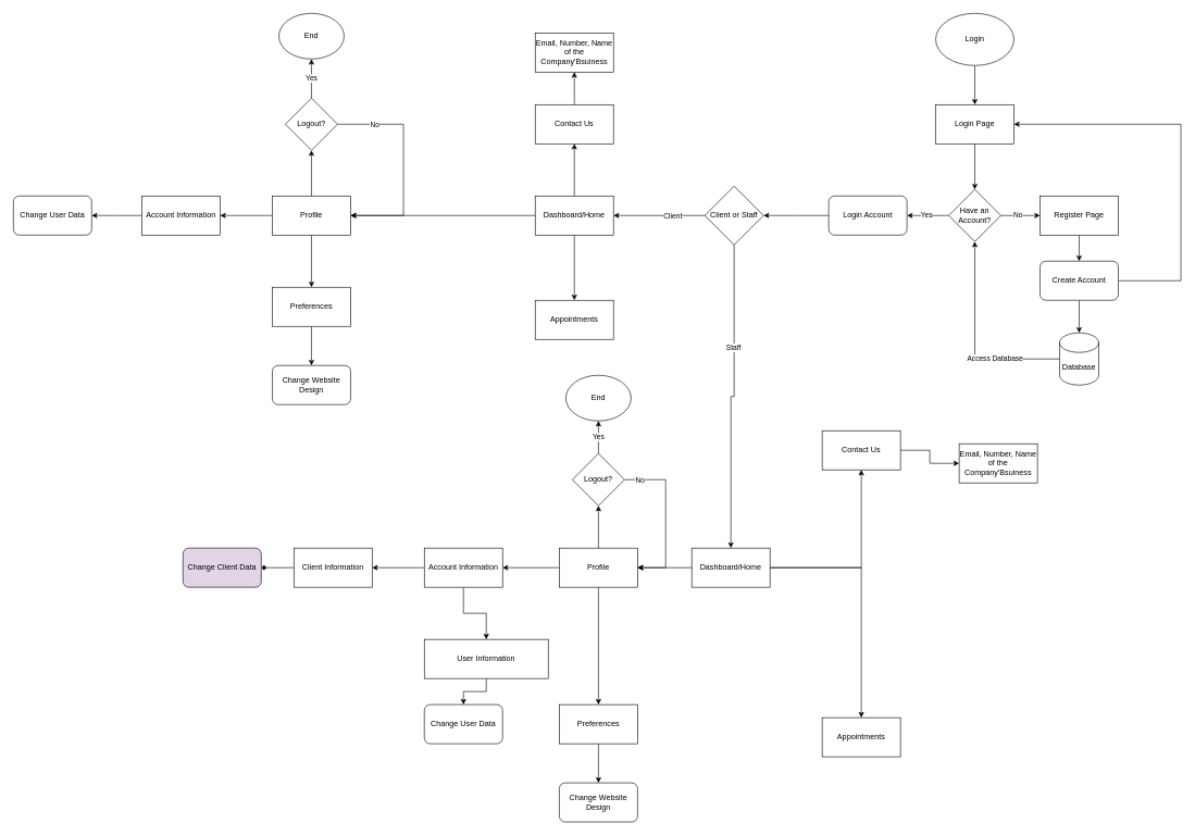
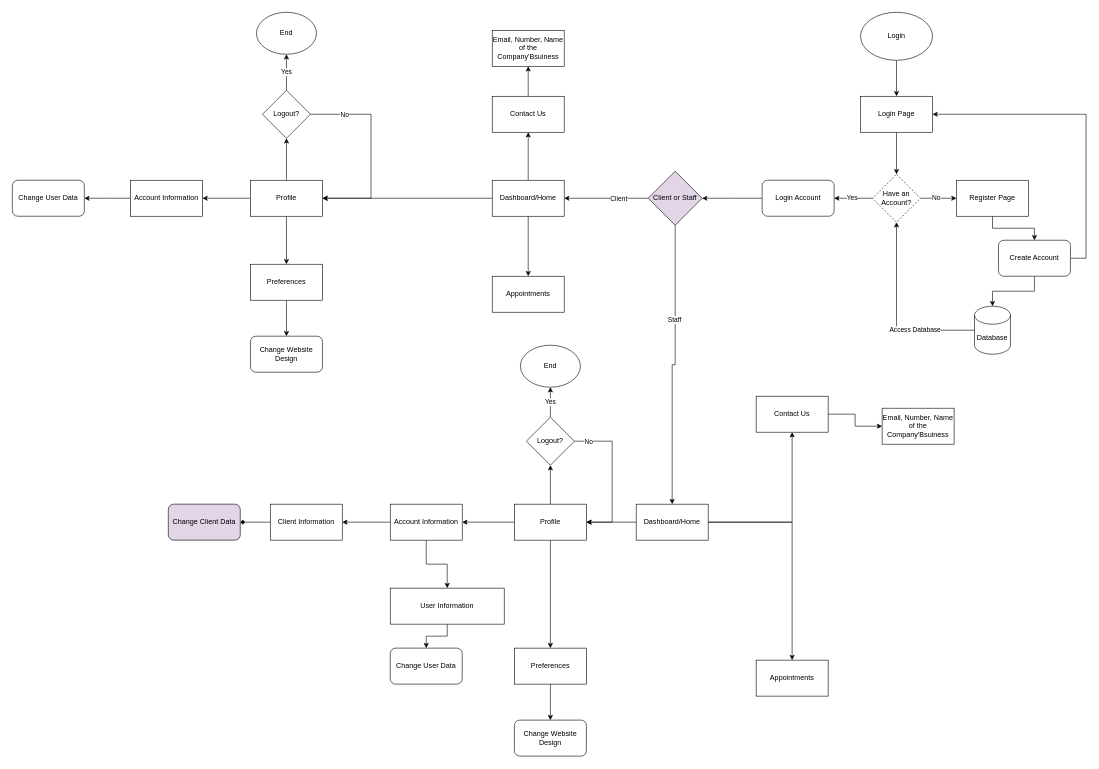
- <mxCell id="45" value="Client or Staff" style="rhombus;whiteSpace=wrap;html=1;" vertex="1" parent="1"><mxGeometry y="285" width="90" height="90" as="geometry" x="1080" /></mxCell>
+ <mxCell id="45" value="Client or Staff" style="rhombus;whiteSpace=wrap;html=1;fillColor=#e1d5e7;" vertex="1" parent="1"><mxGeometry y="285" width="90" height="90" as="geometry" x="1080" /></mxCell>
- <mxCell id="8" value="Have an Account?" style="rhombus;whiteSpace=wrap;html=1;" vertex="1" parent="1"><mxGeometry x="1454" y="290" width="80" height="80" as="geometry" /></mxCell>
+ <mxCell id="8" value="Have an Account?" style="rhombus;whiteSpace=wrap;html=1;dashed=1;" vertex="1" parent="1"><mxGeometry x="1454" y="290" width="80" height="80" as="geometry" /></mxCell>
- <mxCell id="15" value="Create Account" style="rounded=1;whiteSpace=wrap;html=1;" vertex="1" parent="1"><mxGeometry x="1594" y="400" width="120" height="60" as="geometry" /></mxCell>
+ <mxCell id="15" value="Create Account" style="rounded=1;whiteSpace=wrap;html=1;" vertex="1" parent="1"><mxGeometry x="1664" y="400" width="120" height="60" as="geometry" /></mxCell>
